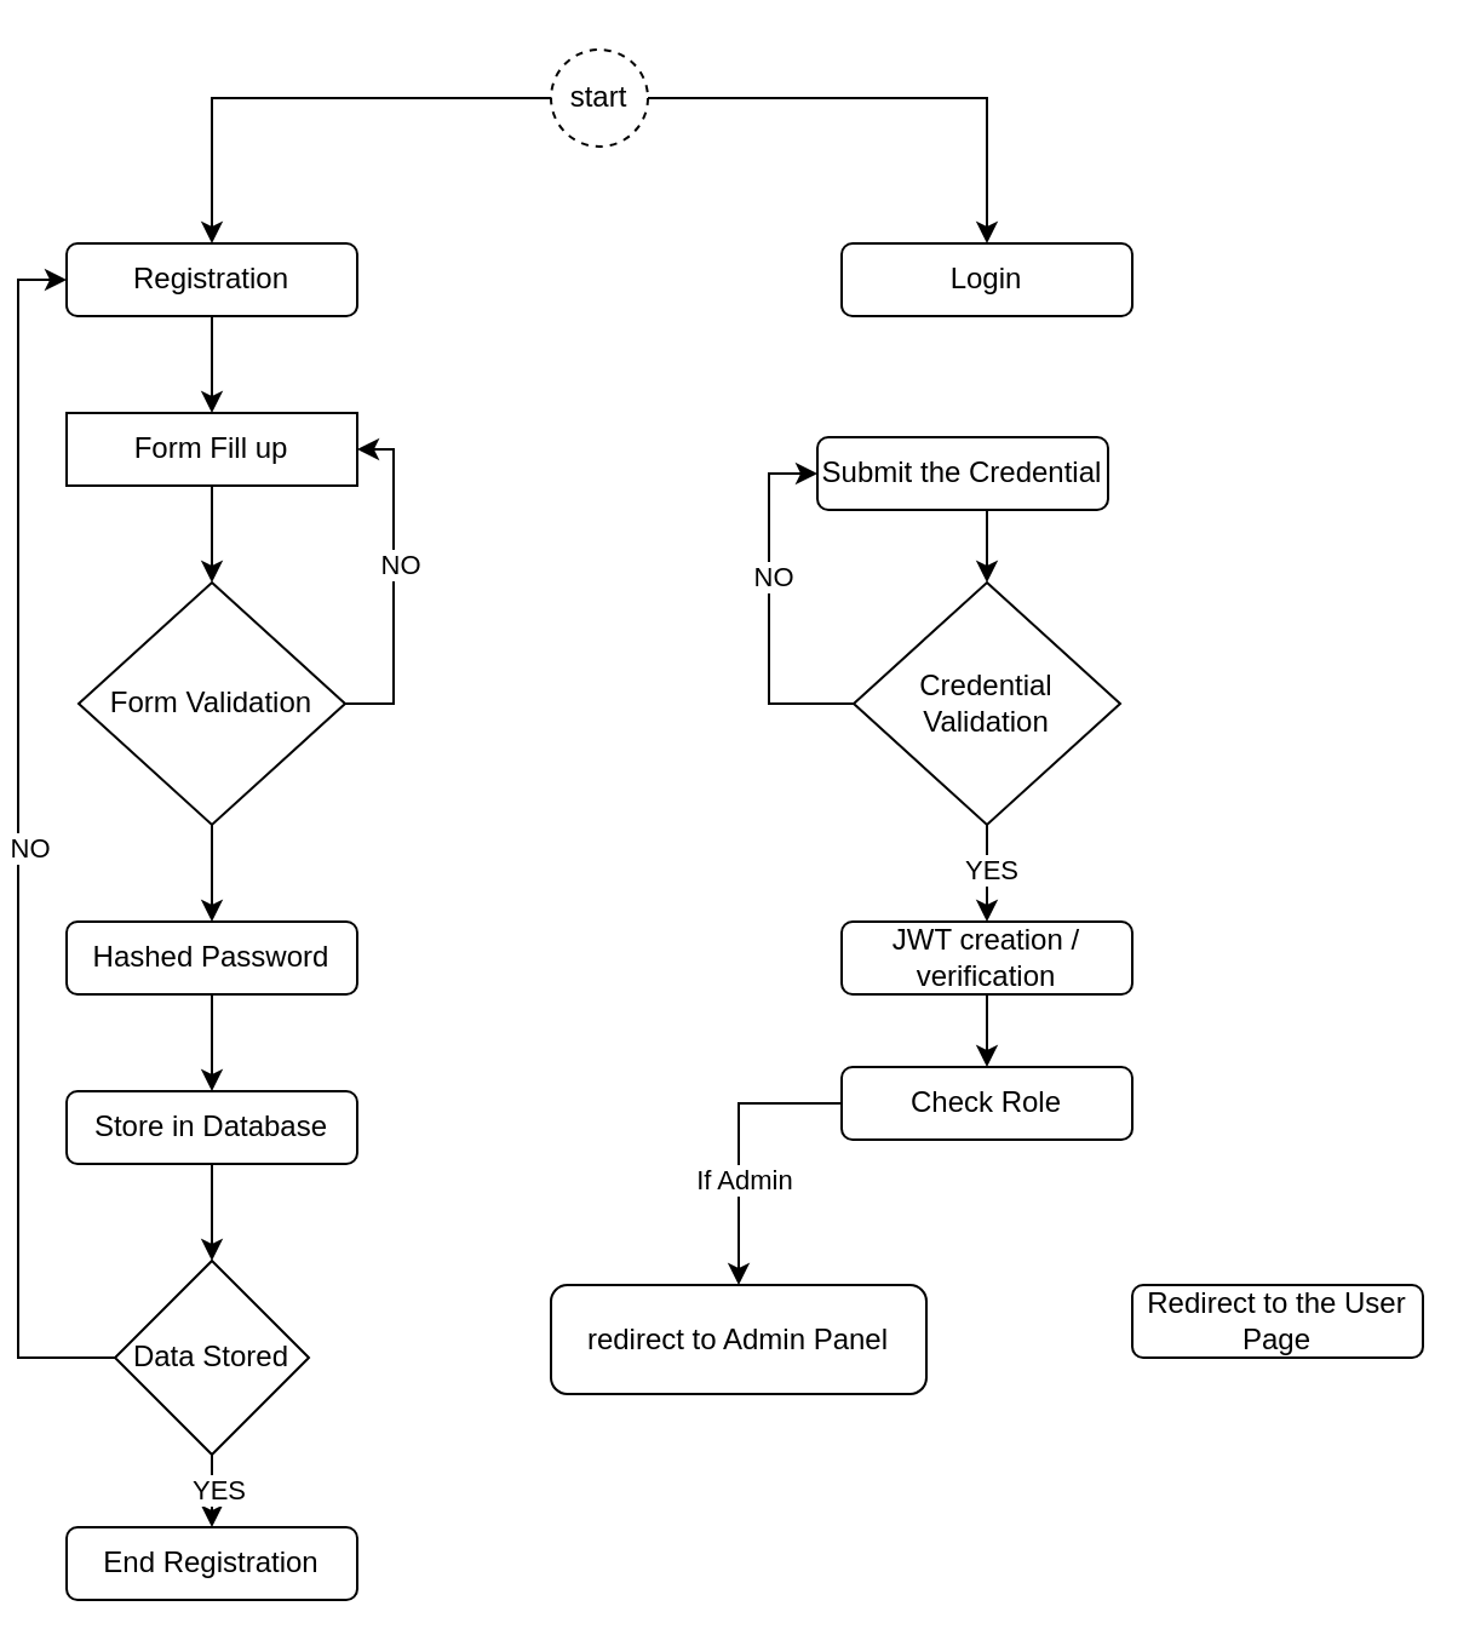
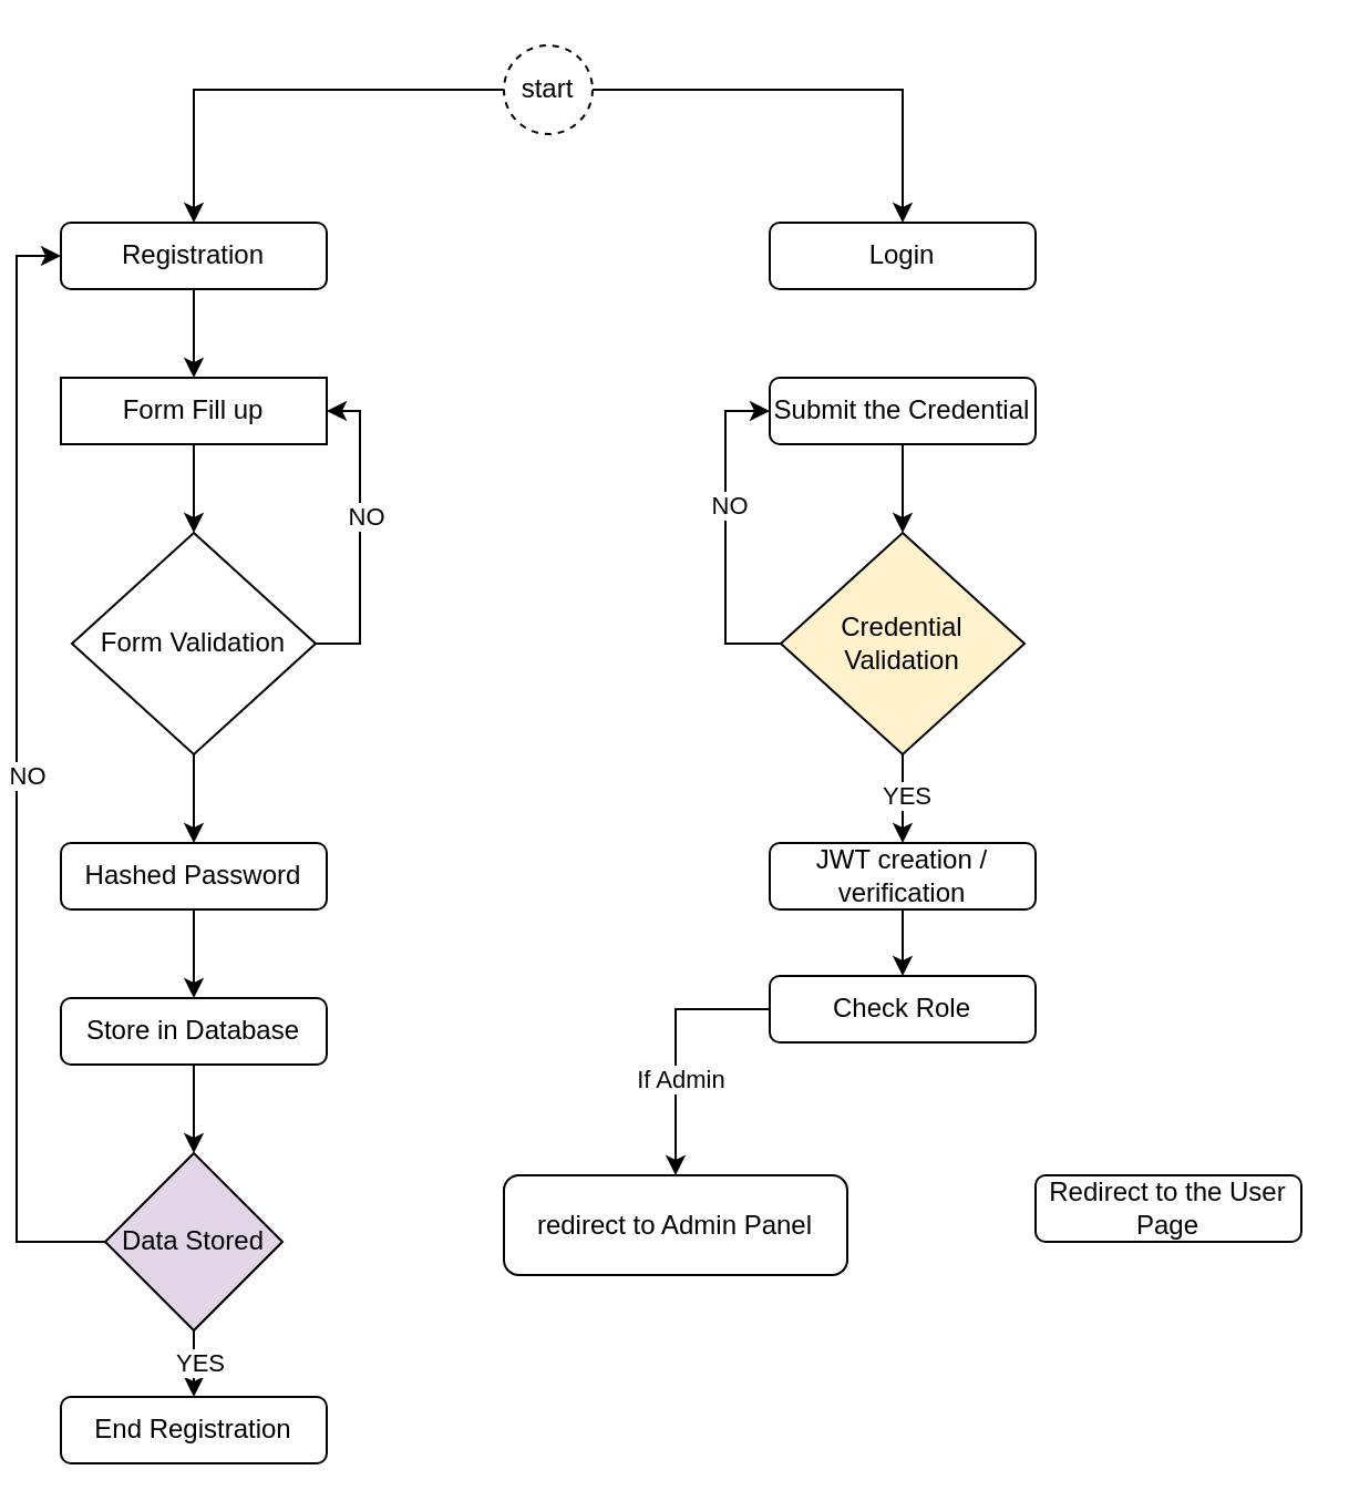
- <mxCell id="11" value="Submit the Credential" style="rounded=1;whiteSpace=wrap;html=1;" vertex="1" parent="1"><mxGeometry x="330" y="180" width="120" height="30" as="geometry" /></mxCell>
+ <mxCell id="11" value="Submit the Credential" style="rounded=1;whiteSpace=wrap;html=1;" vertex="1" parent="1"><mxGeometry x="340" y="170" width="120" height="30" as="geometry" /></mxCell>
- <mxCell id="20" value="Credential Validation" style="rhombus;whiteSpace=wrap;html=1;" vertex="1" parent="1"><mxGeometry x="345" y="240" width="110" height="100" as="geometry" /></mxCell>
+ <mxCell id="20" value="Credential Validation" style="rhombus;whiteSpace=wrap;html=1;fillColor=#fff2cc;" vertex="1" parent="1"><mxGeometry x="345" y="240" width="110" height="100" as="geometry" /></mxCell>
- <mxCell id="37" value="Data Stored" style="rhombus;whiteSpace=wrap;html=1;" vertex="1" parent="1"><mxGeometry x="40" y="520" width="80" height="80" as="geometry" /></mxCell>
+ <mxCell id="37" value="Data Stored" style="rhombus;whiteSpace=wrap;html=1;fillColor=#e1d5e7;" vertex="1" parent="1"><mxGeometry x="40" y="520" width="80" height="80" as="geometry" /></mxCell>
